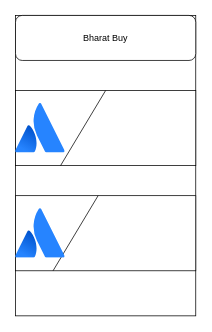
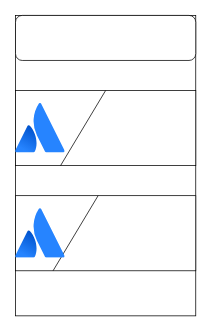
- <mxCell id="4" value="Bharat Buy" style="text;html=1;strokeColor=none;fillColor=none;align=center;verticalAlign=middle;whiteSpace=wrap;rounded=0;" vertex="1" parent="1"><mxGeometry x="20" y="40" width="240" height="20" as="geometry" /></mxCell>
